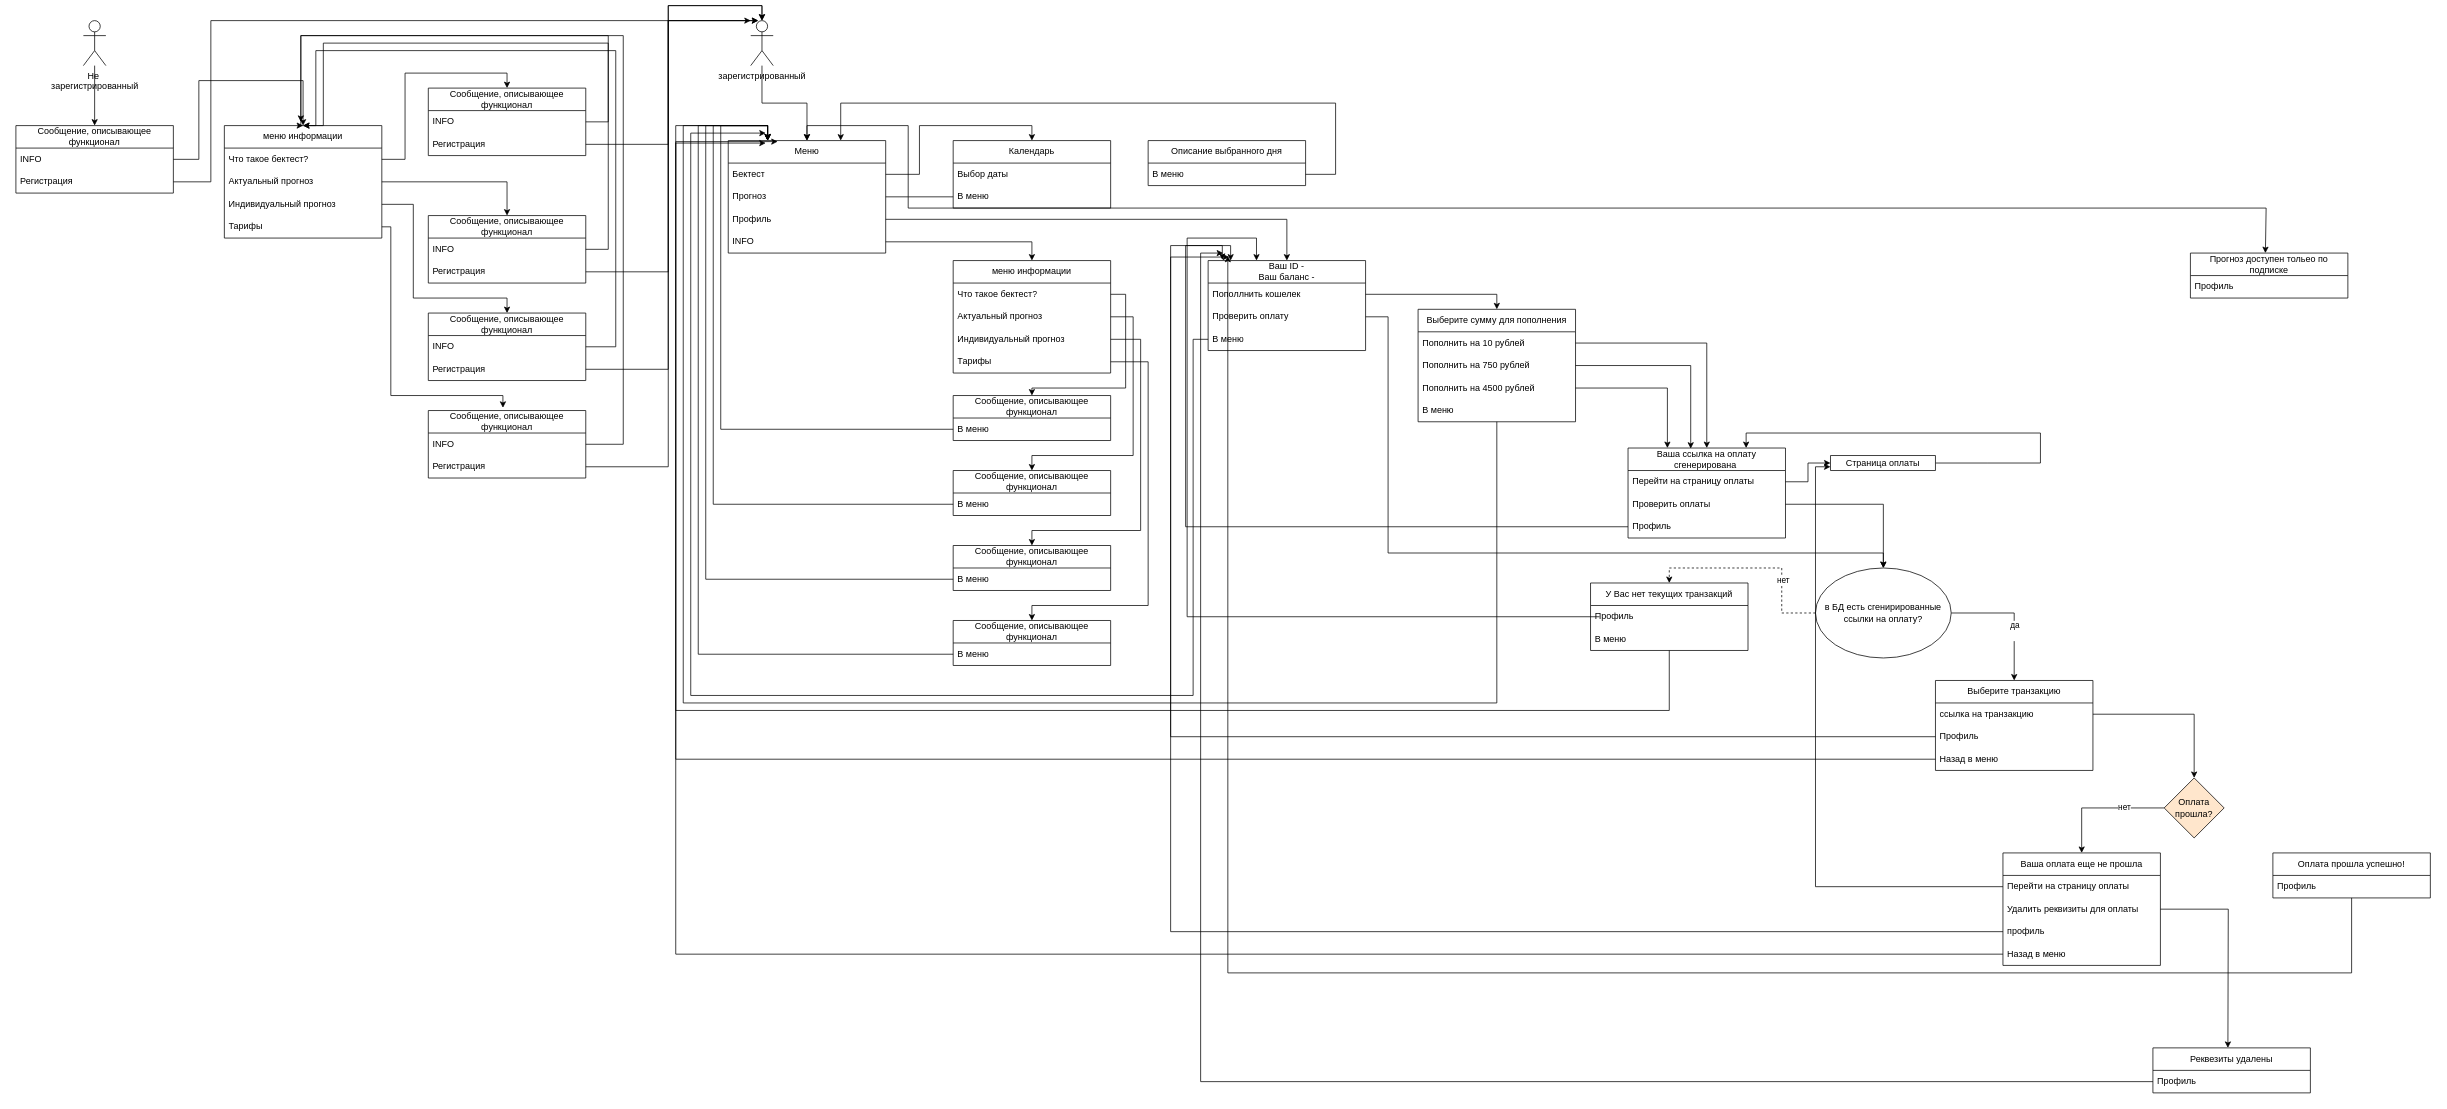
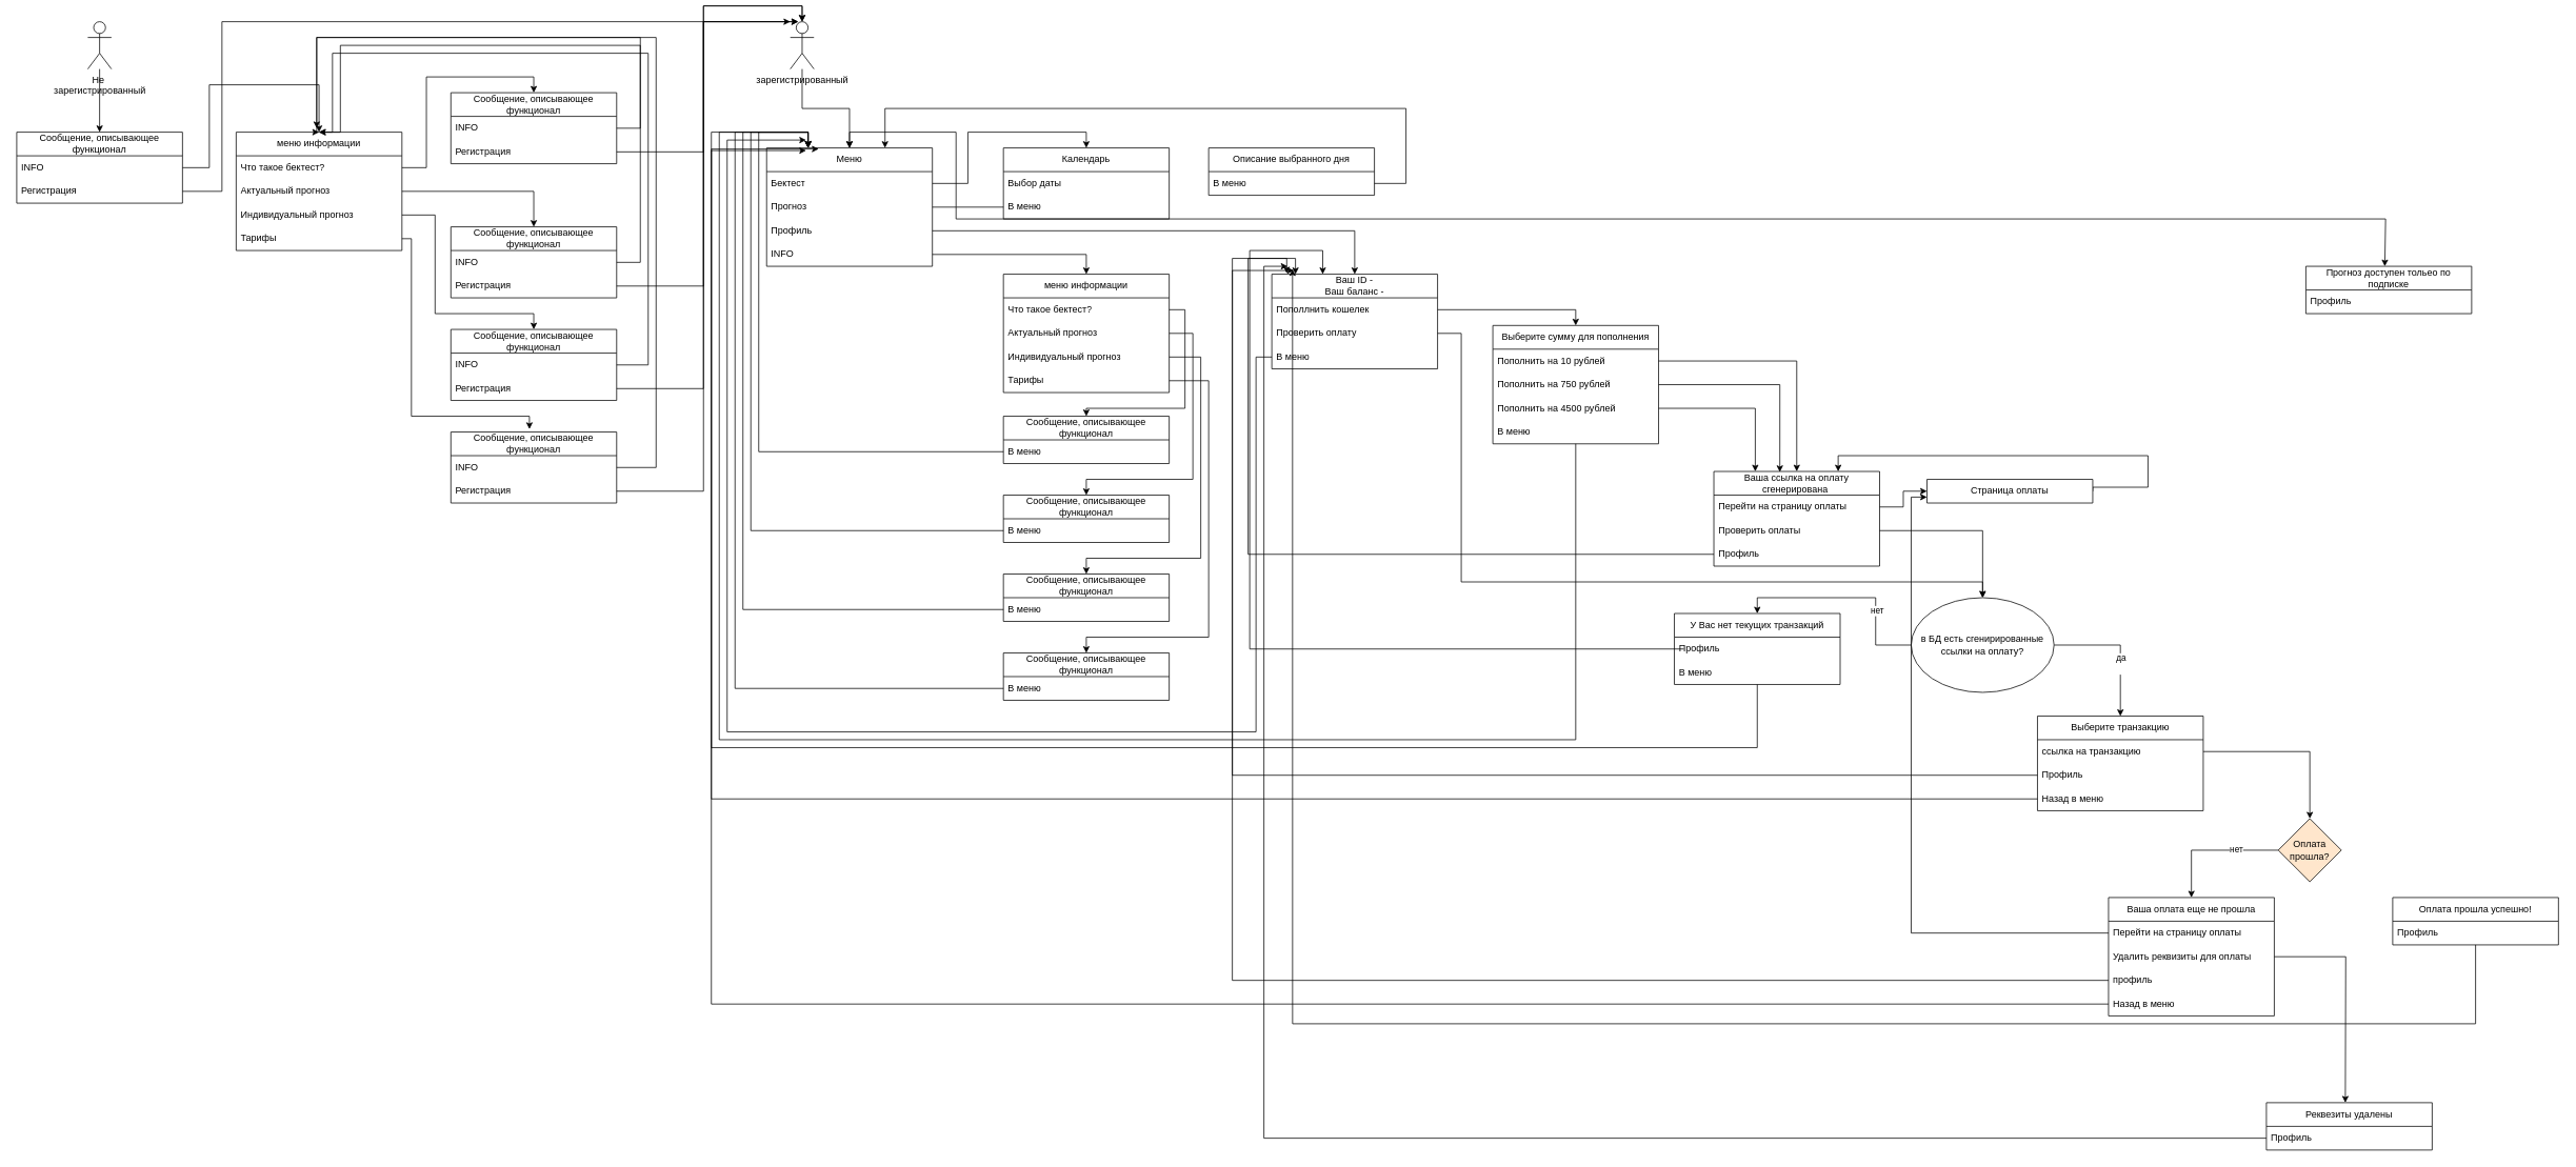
- <mxCell id="98" value="Страница оплаты" style="swimlane;fontStyle=0;childLayout=stackLayout;horizontal=1;startSize=30;horizontalStack=0;resizeParent=1;resizeParentMax=0;resizeLast=0;collapsible=1;marginBottom=0;whiteSpace=wrap;html=1;" parent="1" vertex="1"><mxGeometry x="2440" y="600" width="140" height="20" as="geometry"><mxRectangle x="40" y="40" width="170" height="40" as="alternateBounds" /></mxGeometry></mxCell>
+ <mxCell id="98" value="Страница оплаты" style="swimlane;fontStyle=0;childLayout=stackLayout;horizontal=1;startSize=30;horizontalStack=0;resizeParent=1;resizeParentMax=0;resizeLast=0;collapsible=1;marginBottom=0;whiteSpace=wrap;html=1;" parent="1" vertex="1"><mxGeometry x="2440" y="600" width="210" height="30" as="geometry"><mxRectangle x="40" y="40" width="170" height="40" as="alternateBounds" /></mxGeometry></mxCell>
- <mxCell id="105" style="edgeStyle=orthogonalEdgeStyle;rounded=0;orthogonalLoop=1;jettySize=auto;html=1;entryX=0.5;entryY=0;entryDx=0;entryDy=0;dashed=1;" parent="1" source="109" target="111" edge="1"><mxGeometry relative="1" as="geometry" /></mxCell>
+ <mxCell id="105" style="edgeStyle=orthogonalEdgeStyle;rounded=0;orthogonalLoop=1;jettySize=auto;html=1;entryX=0.5;entryY=0;entryDx=0;entryDy=0;" parent="1" source="109" target="111" edge="1"><mxGeometry relative="1" as="geometry" /></mxCell>
